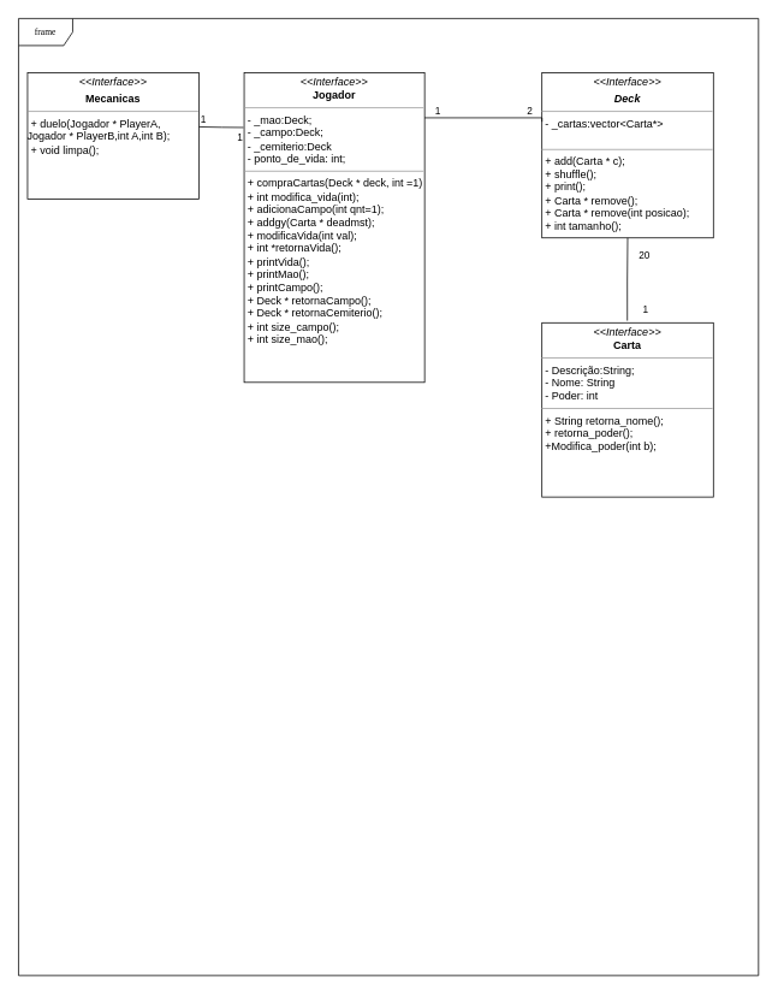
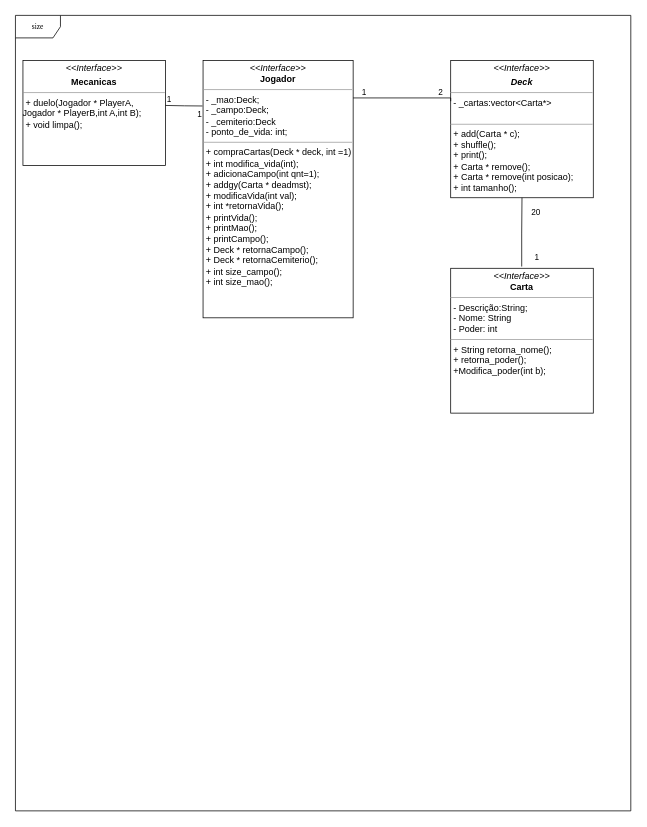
- <mxCell id="2" value="frame" style="shape=umlFrame;whiteSpace=wrap;html=1;rounded=0;shadow=0;comic=0;labelBackgroundColor=none;strokeWidth=1;fontFamily=Verdana;fontSize=10;align=center;" parent="1" vertex="1"><mxGeometry x="20" y="20" width="820" height="1060" as="geometry" /></mxCell>
+ <mxCell id="2" value="size" style="shape=umlFrame;whiteSpace=wrap;html=1;rounded=0;shadow=0;comic=0;labelBackgroundColor=none;strokeWidth=1;fontFamily=Verdana;fontSize=10;align=center;" parent="1" vertex="1"><mxGeometry x="20" y="20" width="820" height="1060" as="geometry" /></mxCell>
